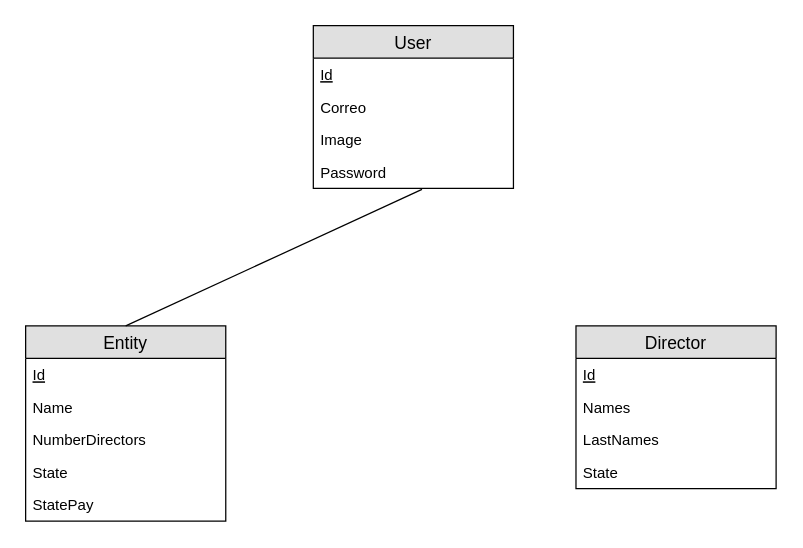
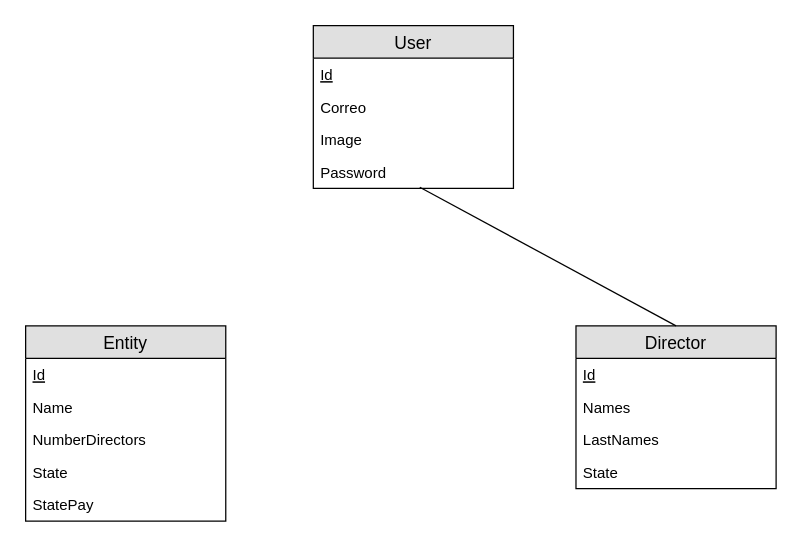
+ <mxCell id="19" value="" style="endArrow=none;html=1;exitX=0.5;exitY=0;exitDx=0;exitDy=0;entryX=0.532;entryY=0.966;entryDx=0;entryDy=0;entryPerimeter=0;" edge="1" parent="1" source="13" target="12"><mxGeometry width="50" height="50" relative="1" as="geometry"><mxPoint x="540" y="270" as="sourcePoint" /><mxPoint x="590" y="220" as="targetPoint" /></mxGeometry></mxCell>
- <mxCell id="18" value="" style="endArrow=none;html=1;exitX=0.5;exitY=0;exitDx=0;exitDy=0;entryX=0.543;entryY=1.034;entryDx=0;entryDy=0;entryPerimeter=0;" edge="1" parent="1" source="2" target="12"><mxGeometry width="50" height="50" relative="1" as="geometry"><mxPoint x="120" y="240" as="sourcePoint" /><mxPoint x="170" y="190" as="targetPoint" /></mxGeometry></mxCell>
